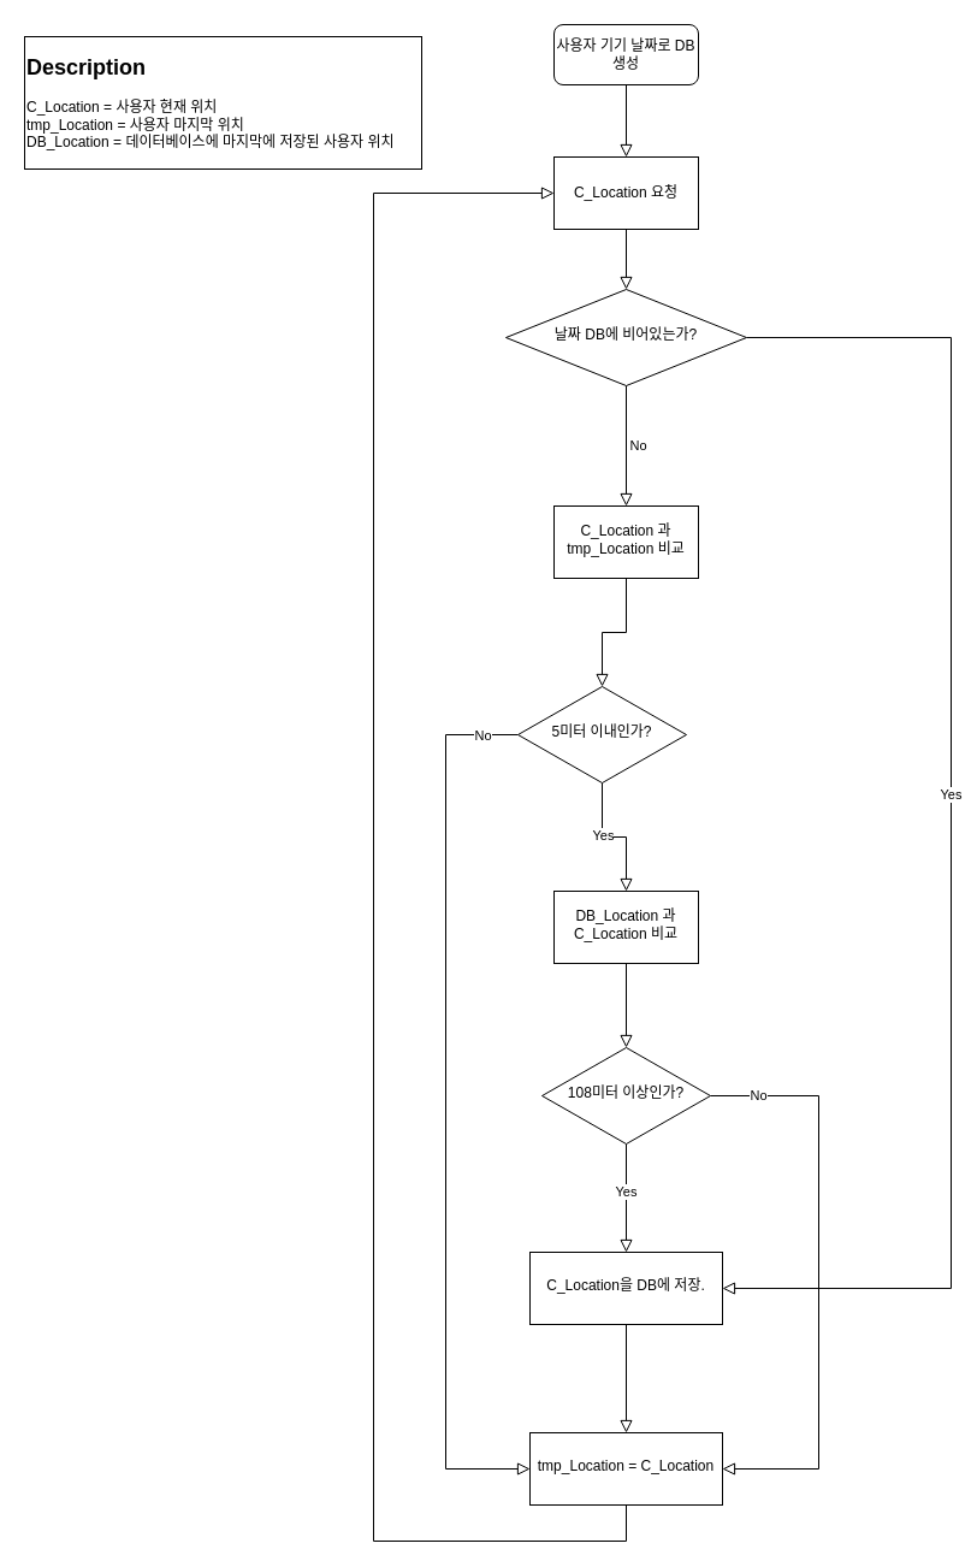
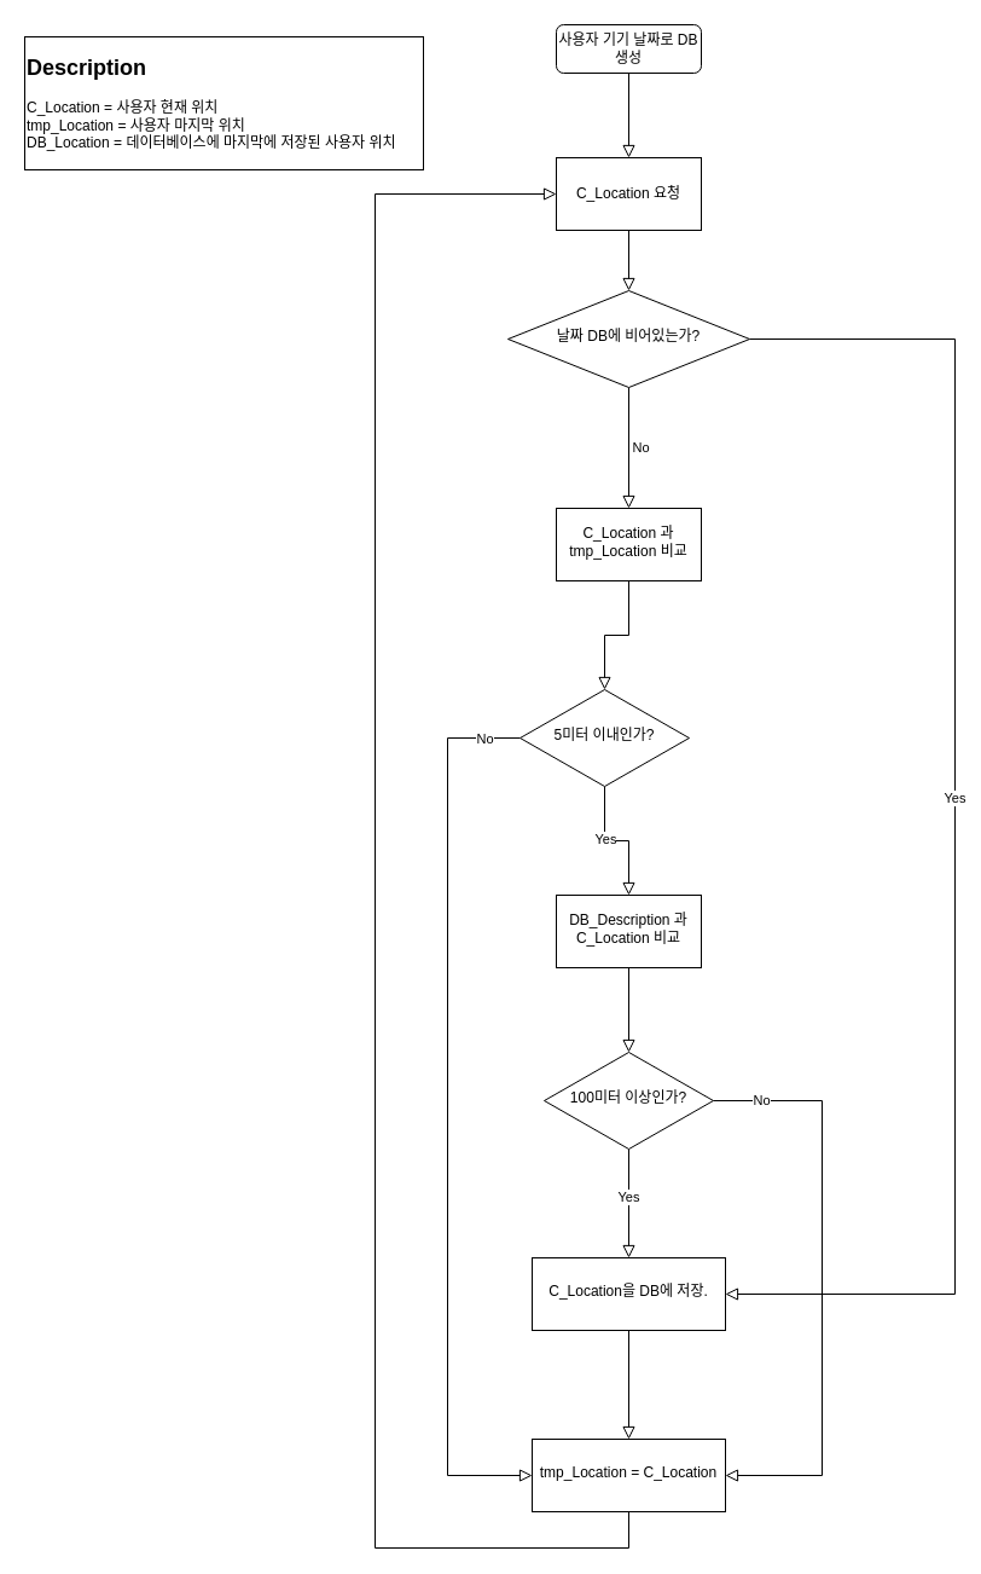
- <mxCell id="4" value="사용자 기기 날짜로 DB 생성" style="rounded=1;whiteSpace=wrap;html=1;fontSize=12;glass=0;strokeWidth=1;shadow=0;" parent="1" vertex="1"><mxGeometry x="460" y="20" width="120" height="50" as="geometry" /></mxCell>
+ <mxCell id="4" value="사용자 기기 날짜로 DB 생성" style="rounded=1;whiteSpace=wrap;html=1;fontSize=12;glass=0;strokeWidth=1;shadow=0;" parent="1" vertex="1"><mxGeometry x="460" y="20" width="120" height="40" as="geometry" /></mxCell>
- <mxCell id="21" value="DB_Location 과 C_Location 비교" style="whiteSpace=wrap;html=1;shadow=0;strokeWidth=1;spacing=6;spacingTop=-4;" vertex="1" parent="1"><mxGeometry x="460" y="740" width="120" height="60" as="geometry" /></mxCell>
+ <mxCell id="21" value="DB_Description 과 C_Location 비교" style="whiteSpace=wrap;html=1;shadow=0;strokeWidth=1;spacing=6;spacingTop=-4;" vertex="1" parent="1"><mxGeometry x="460" y="740" width="120" height="60" as="geometry" /></mxCell>
- <mxCell id="24" value="108미터 이상인가?" style="rhombus;whiteSpace=wrap;html=1;shadow=0;strokeWidth=1;spacing=6;spacingTop=-4;" vertex="1" parent="1"><mxGeometry x="450" y="870" width="140" height="80" as="geometry" /></mxCell>
+ <mxCell id="24" value="100미터 이상인가?" style="rhombus;whiteSpace=wrap;html=1;shadow=0;strokeWidth=1;spacing=6;spacingTop=-4;" vertex="1" parent="1"><mxGeometry x="450" y="870" width="140" height="80" as="geometry" /></mxCell>
